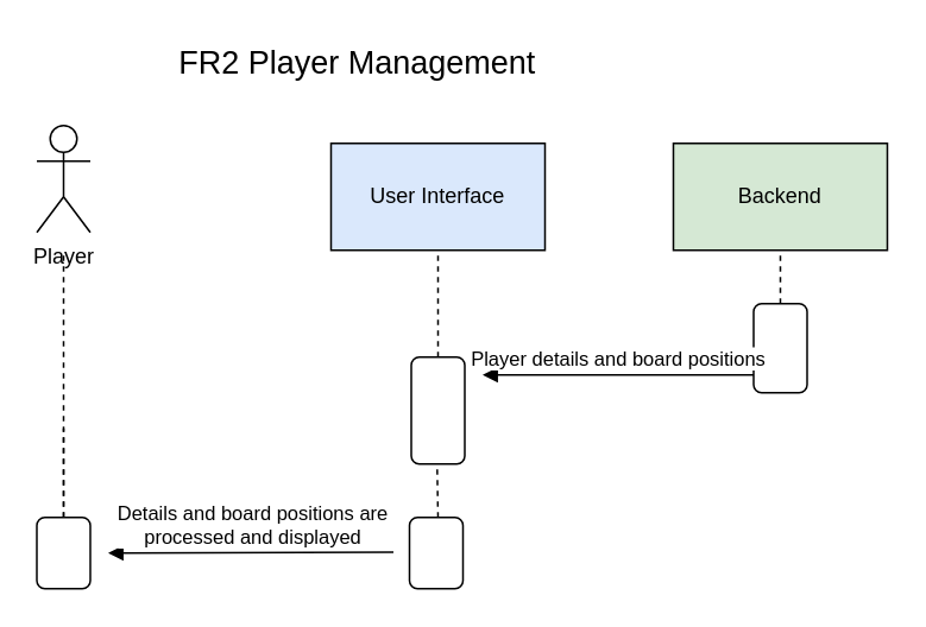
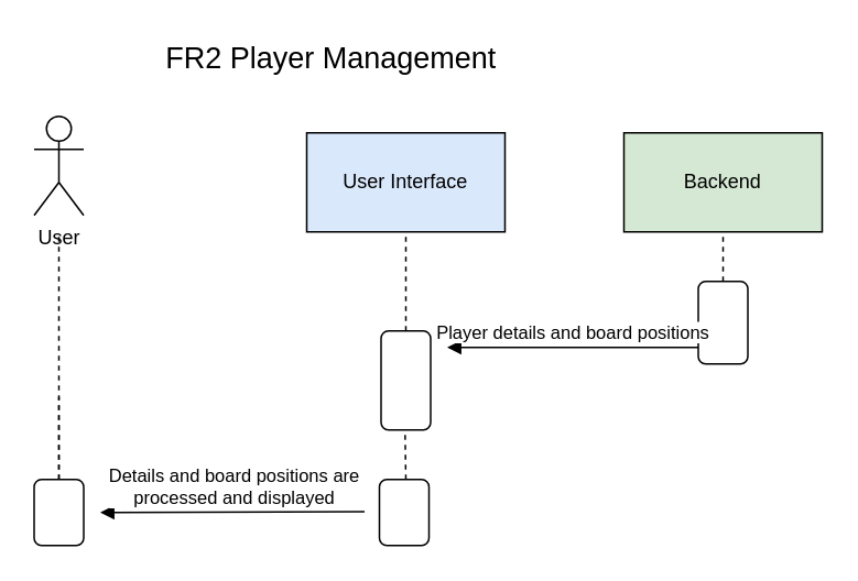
- <mxCell id="6" value="Player" style="shape=umlActor;verticalLabelPosition=bottom;verticalAlign=top;html=1;" vertex="1" parent="1"><mxGeometry x="20" y="70" width="30" height="60" as="geometry" /></mxCell>
+ <mxCell id="6" value="User" style="shape=umlActor;verticalLabelPosition=bottom;verticalAlign=top;html=1;" vertex="1" parent="1"><mxGeometry x="20" y="70" width="30" height="60" as="geometry" /></mxCell>
